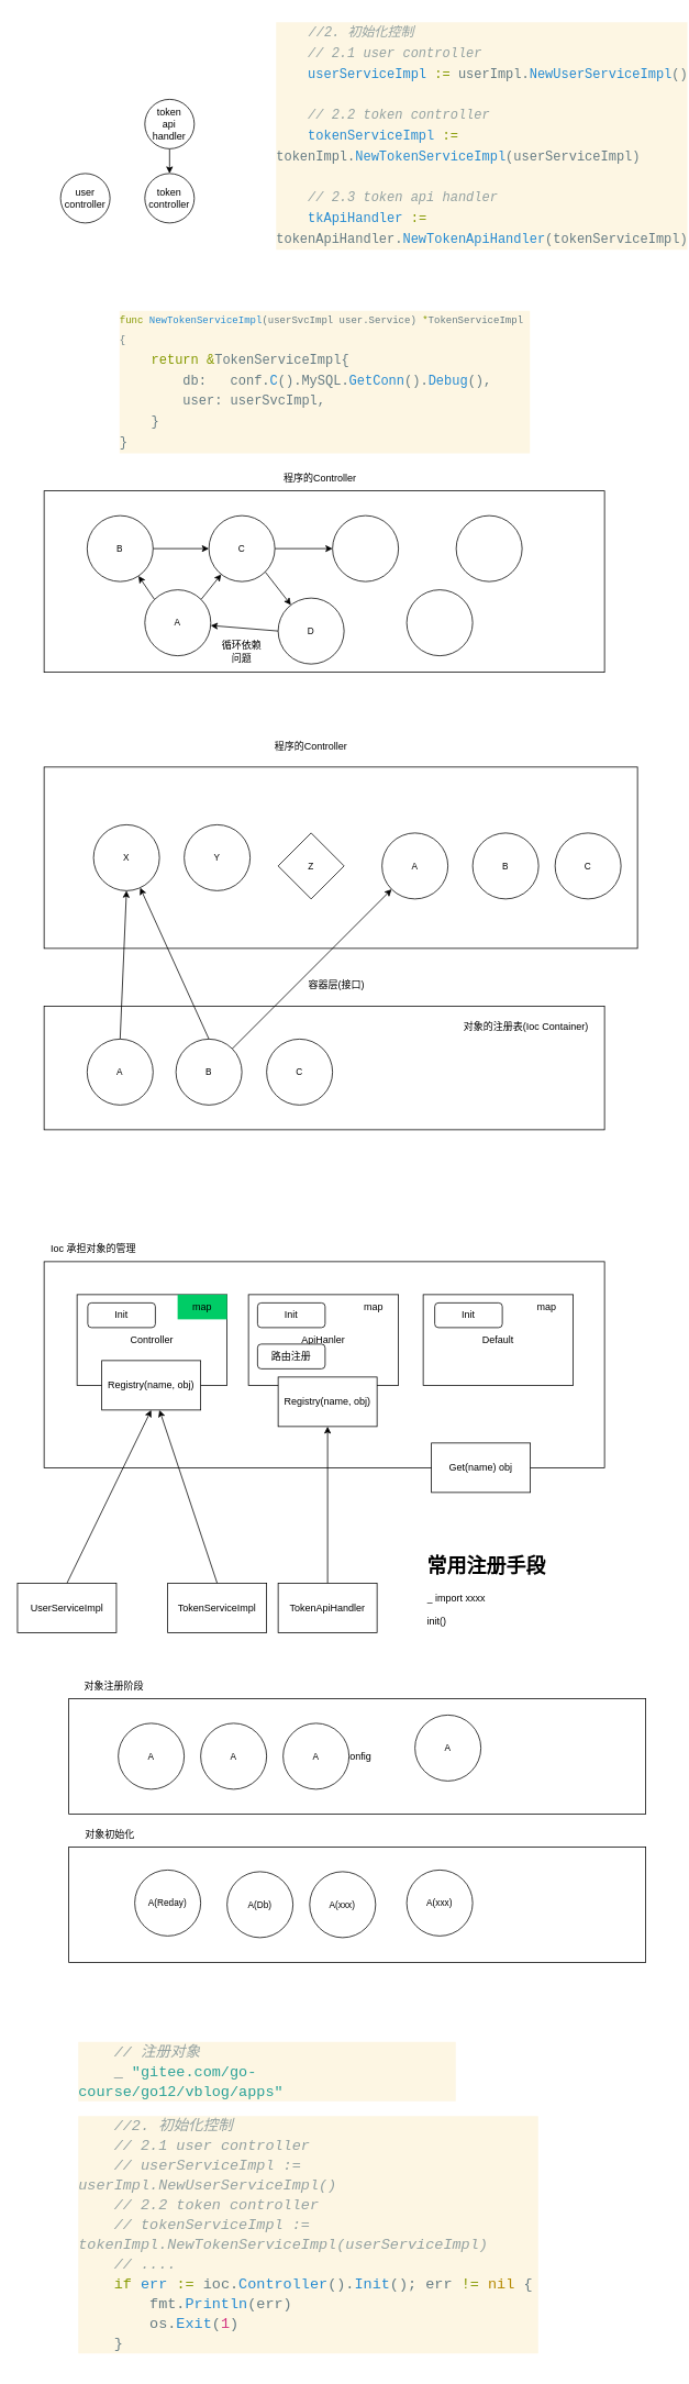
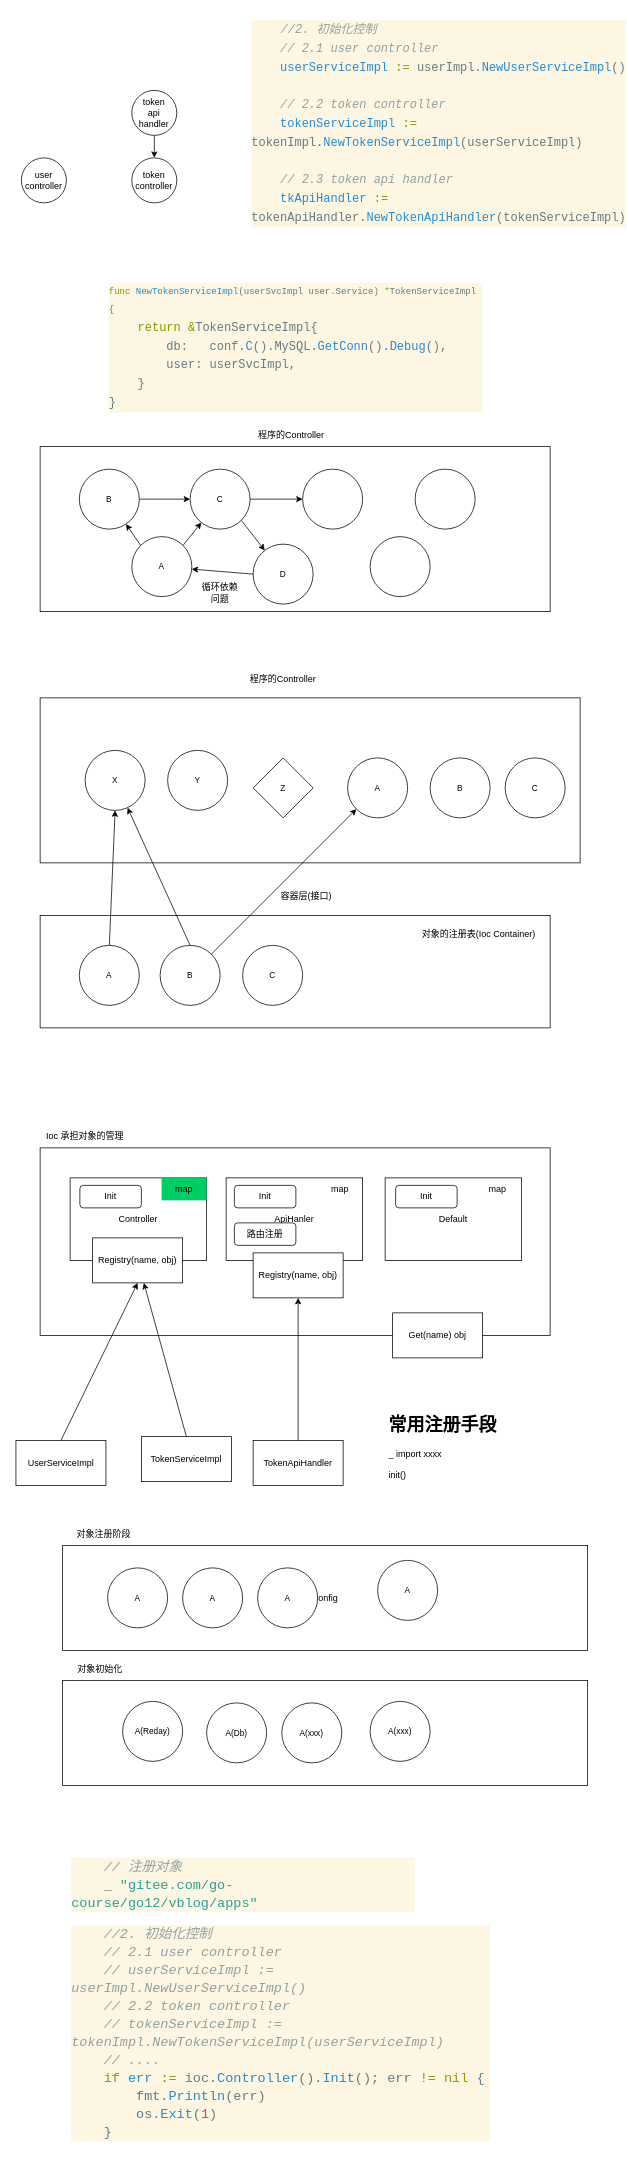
- <mxCell id="3" value="user&lt;br&gt;controller" style="ellipse;whiteSpace=wrap;html=1;aspect=fixed;" parent="1" vertex="1"><mxGeometry x="73" y="210" width="60" height="60" as="geometry" /></mxCell>
+ <mxCell id="3" value="user&lt;br&gt;controller" style="ellipse;whiteSpace=wrap;html=1;aspect=fixed;" parent="1" vertex="1"><mxGeometry x="28" y="210" width="60" height="60" as="geometry" /></mxCell>
- <mxCell id="46" value="TokenServiceImpl" style="rounded=0;whiteSpace=wrap;html=1;" parent="1" vertex="1"><mxGeometry x="203" y="1920" width="120" height="60" as="geometry" /></mxCell>
+ <mxCell id="46" value="TokenServiceImpl" style="rounded=0;whiteSpace=wrap;html=1;" parent="1" vertex="1"><mxGeometry x="188" y="1915" width="120" height="60" as="geometry" /></mxCell>
